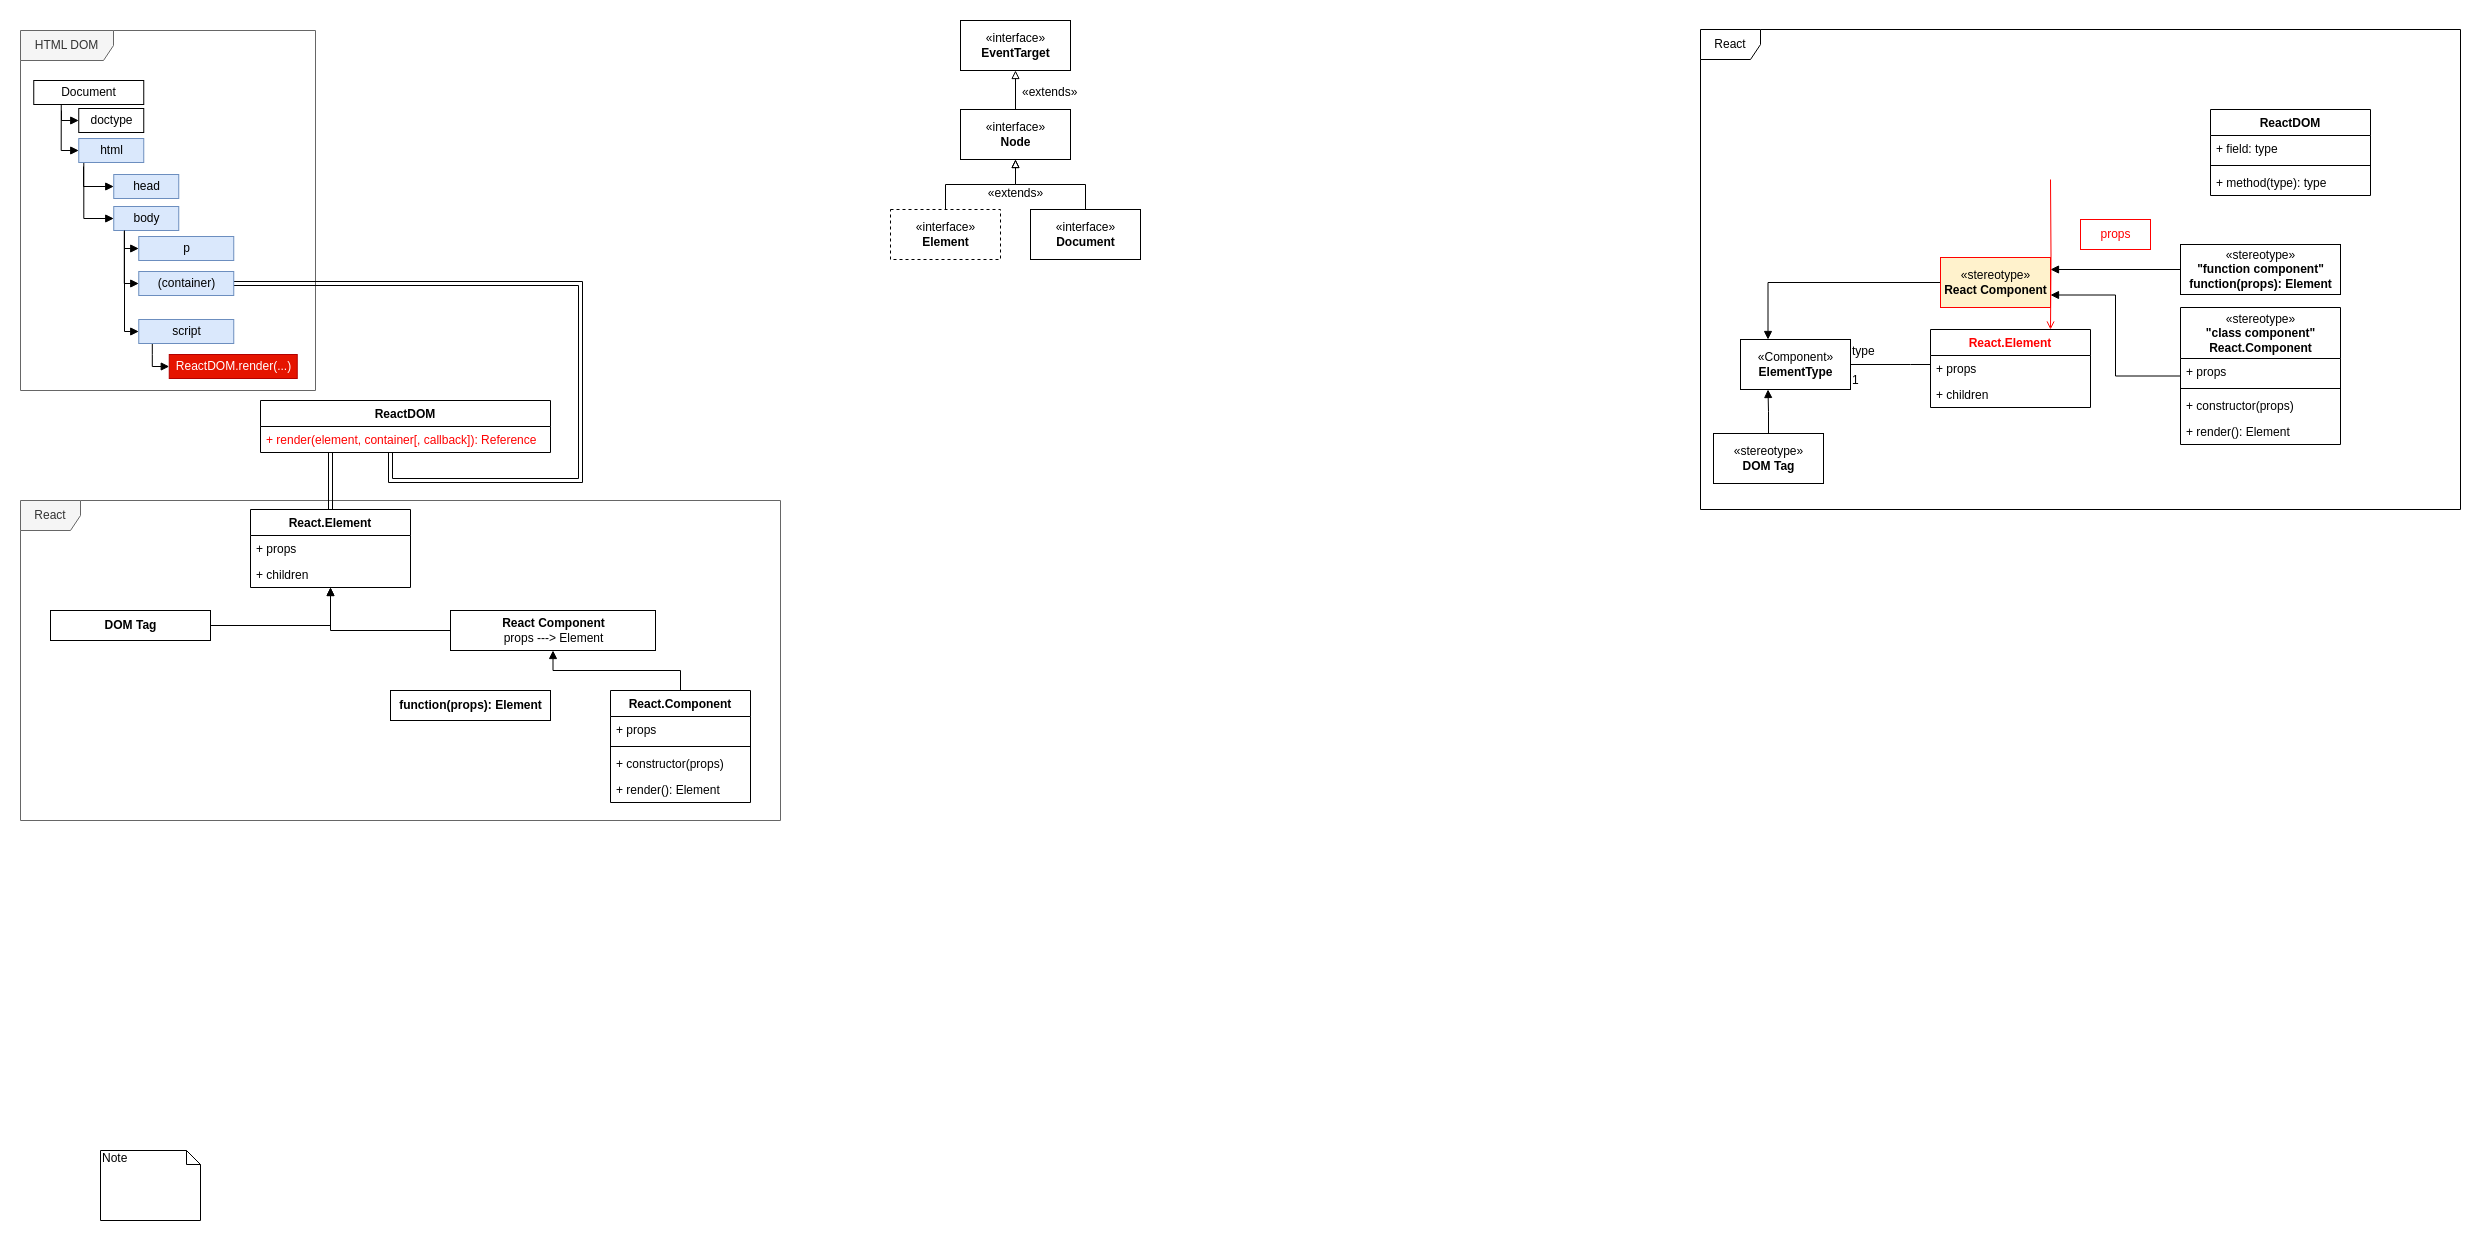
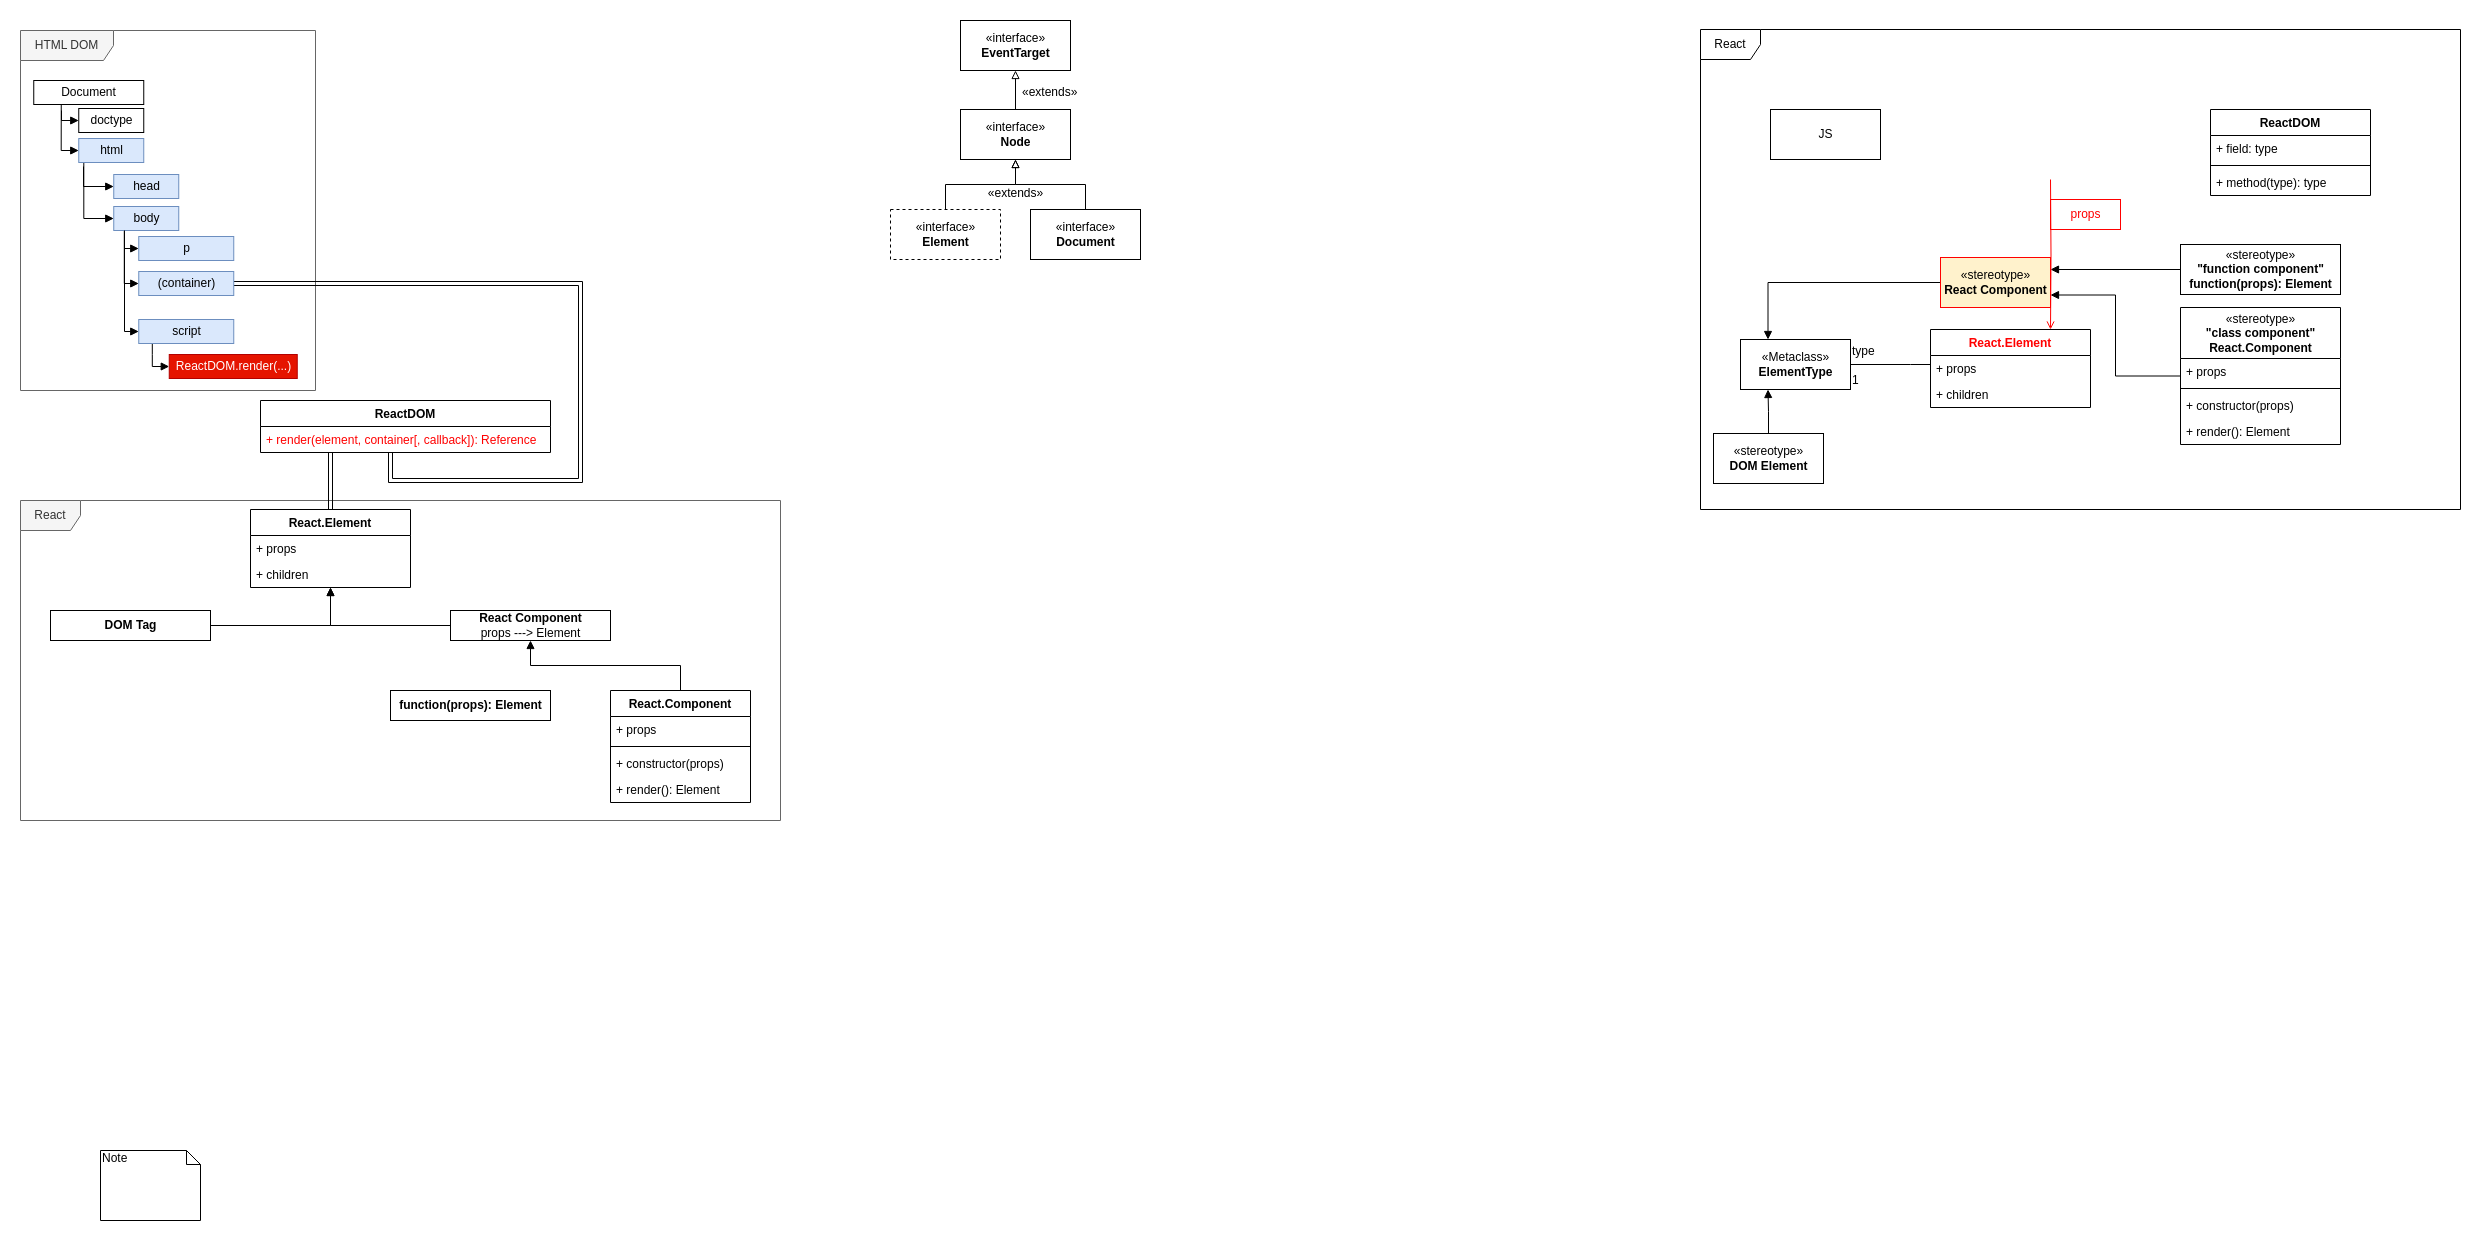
+ <mxCell id="16" value="JS" style="html=1;" vertex="1" parent="1"><mxGeometry x="1770" y="109" width="110" height="50" as="geometry" /></mxCell>
- <mxCell id="5" value="props" style="html=1;strokeColor=#FF0000;fontColor=#FF0000;" vertex="1" parent="1"><mxGeometry x="2080" y="219" width="70" height="30" as="geometry" /></mxCell>
+ <mxCell id="5" value="props" style="html=1;strokeColor=#FF0000;fontColor=#FF0000;" vertex="1" parent="1"><mxGeometry x="2050" y="199" width="70" height="30" as="geometry" /></mxCell>
- <mxCell id="17" value="«Component»&lt;br&gt;&lt;b&gt;ElementType&lt;/b&gt;" style="html=1;" vertex="1" parent="1"><mxGeometry x="1740" y="339" width="110" height="50" as="geometry" /></mxCell>
+ <mxCell id="17" value="«Metaclass»&lt;br&gt;&lt;b&gt;ElementType&lt;/b&gt;" style="html=1;" vertex="1" parent="1"><mxGeometry x="1740" y="339" width="110" height="50" as="geometry" /></mxCell>
- <mxCell id="19" value="«stereotype»&lt;br&gt;&lt;b&gt;DOM Tag&lt;/b&gt;" style="html=1;" vertex="1" parent="1"><mxGeometry x="1713" y="433" width="110" height="50" as="geometry" /></mxCell>
+ <mxCell id="19" value="«stereotype»&lt;br&gt;&lt;b&gt;DOM Element&lt;/b&gt;" style="html=1;" vertex="1" parent="1"><mxGeometry x="1713" y="433" width="110" height="50" as="geometry" /></mxCell>
- <mxCell id="37" value="&lt;b&gt;React Component&lt;/b&gt;&lt;br&gt;props ---&amp;gt; Element" style="html=1;labelBackgroundColor=none;strokeColor=#000000;fontColor=#000000;align=center;" vertex="1" parent="1"><mxGeometry x="450" y="610" width="205" height="40" as="geometry" /></mxCell>
+ <mxCell id="37" value="&lt;b&gt;React Component&lt;/b&gt;&lt;br&gt;props ---&amp;gt; Element" style="html=1;labelBackgroundColor=none;strokeColor=#000000;fontColor=#000000;align=center;" vertex="1" parent="1"><mxGeometry x="450" y="610" width="160" height="30" as="geometry" /></mxCell>
